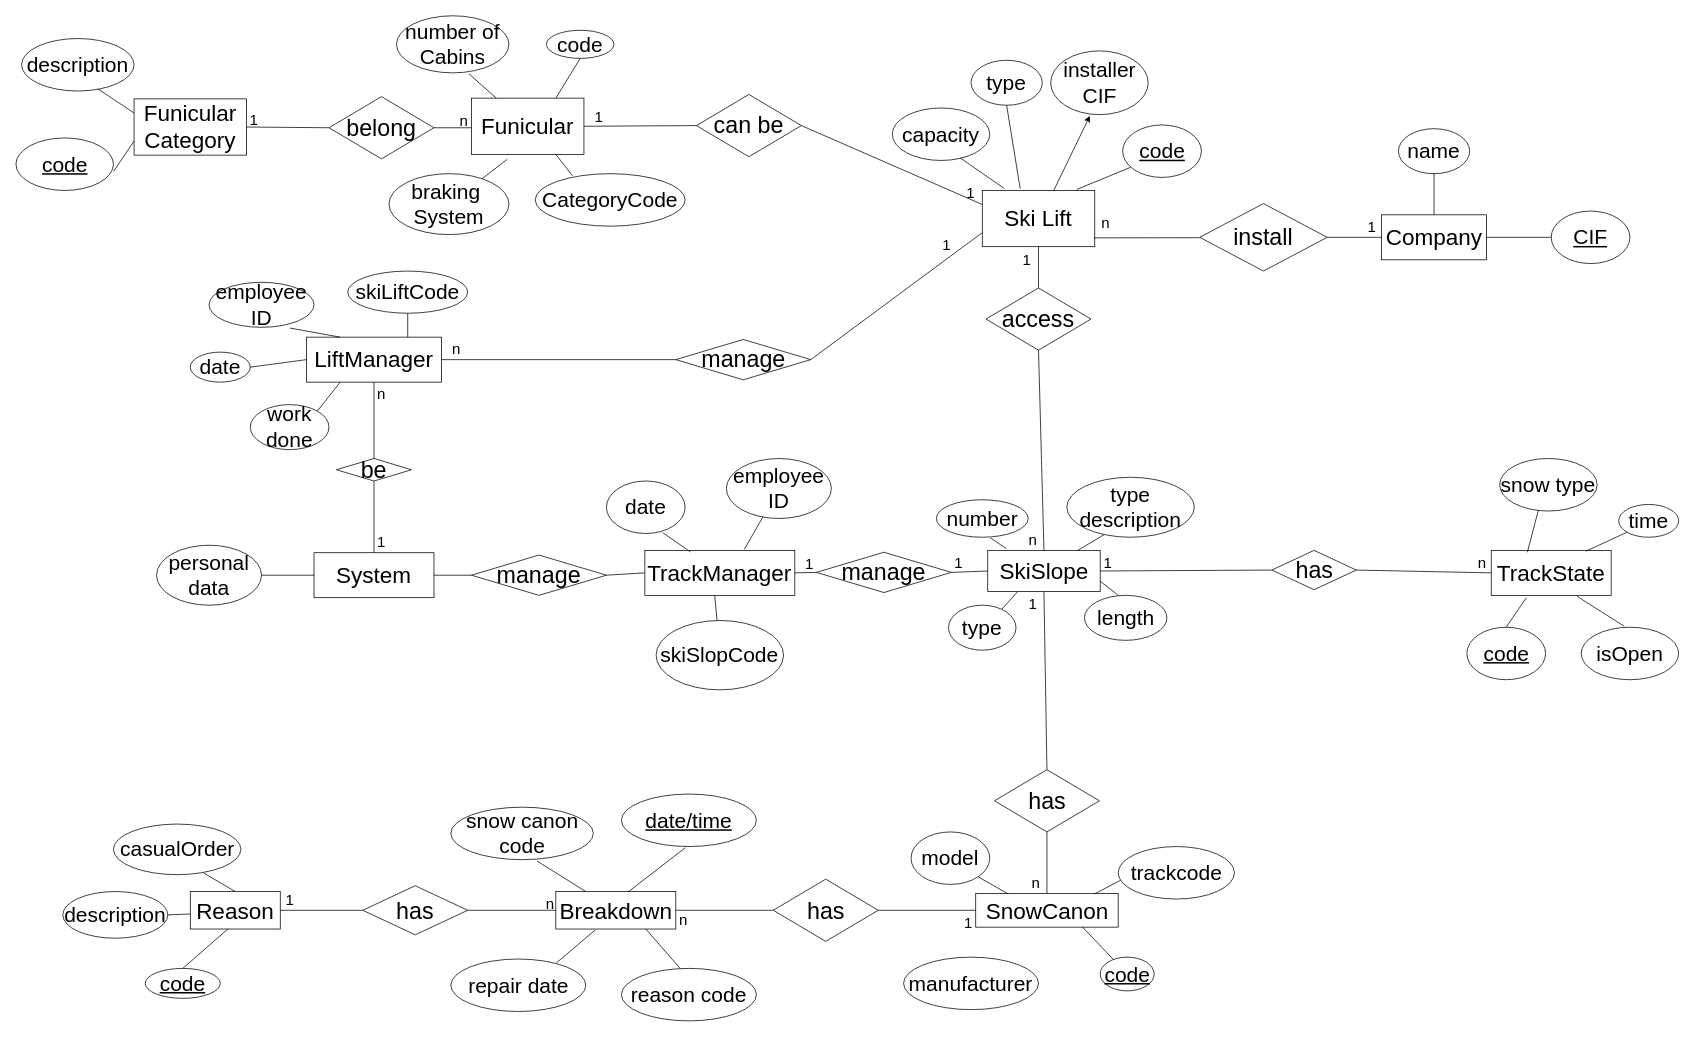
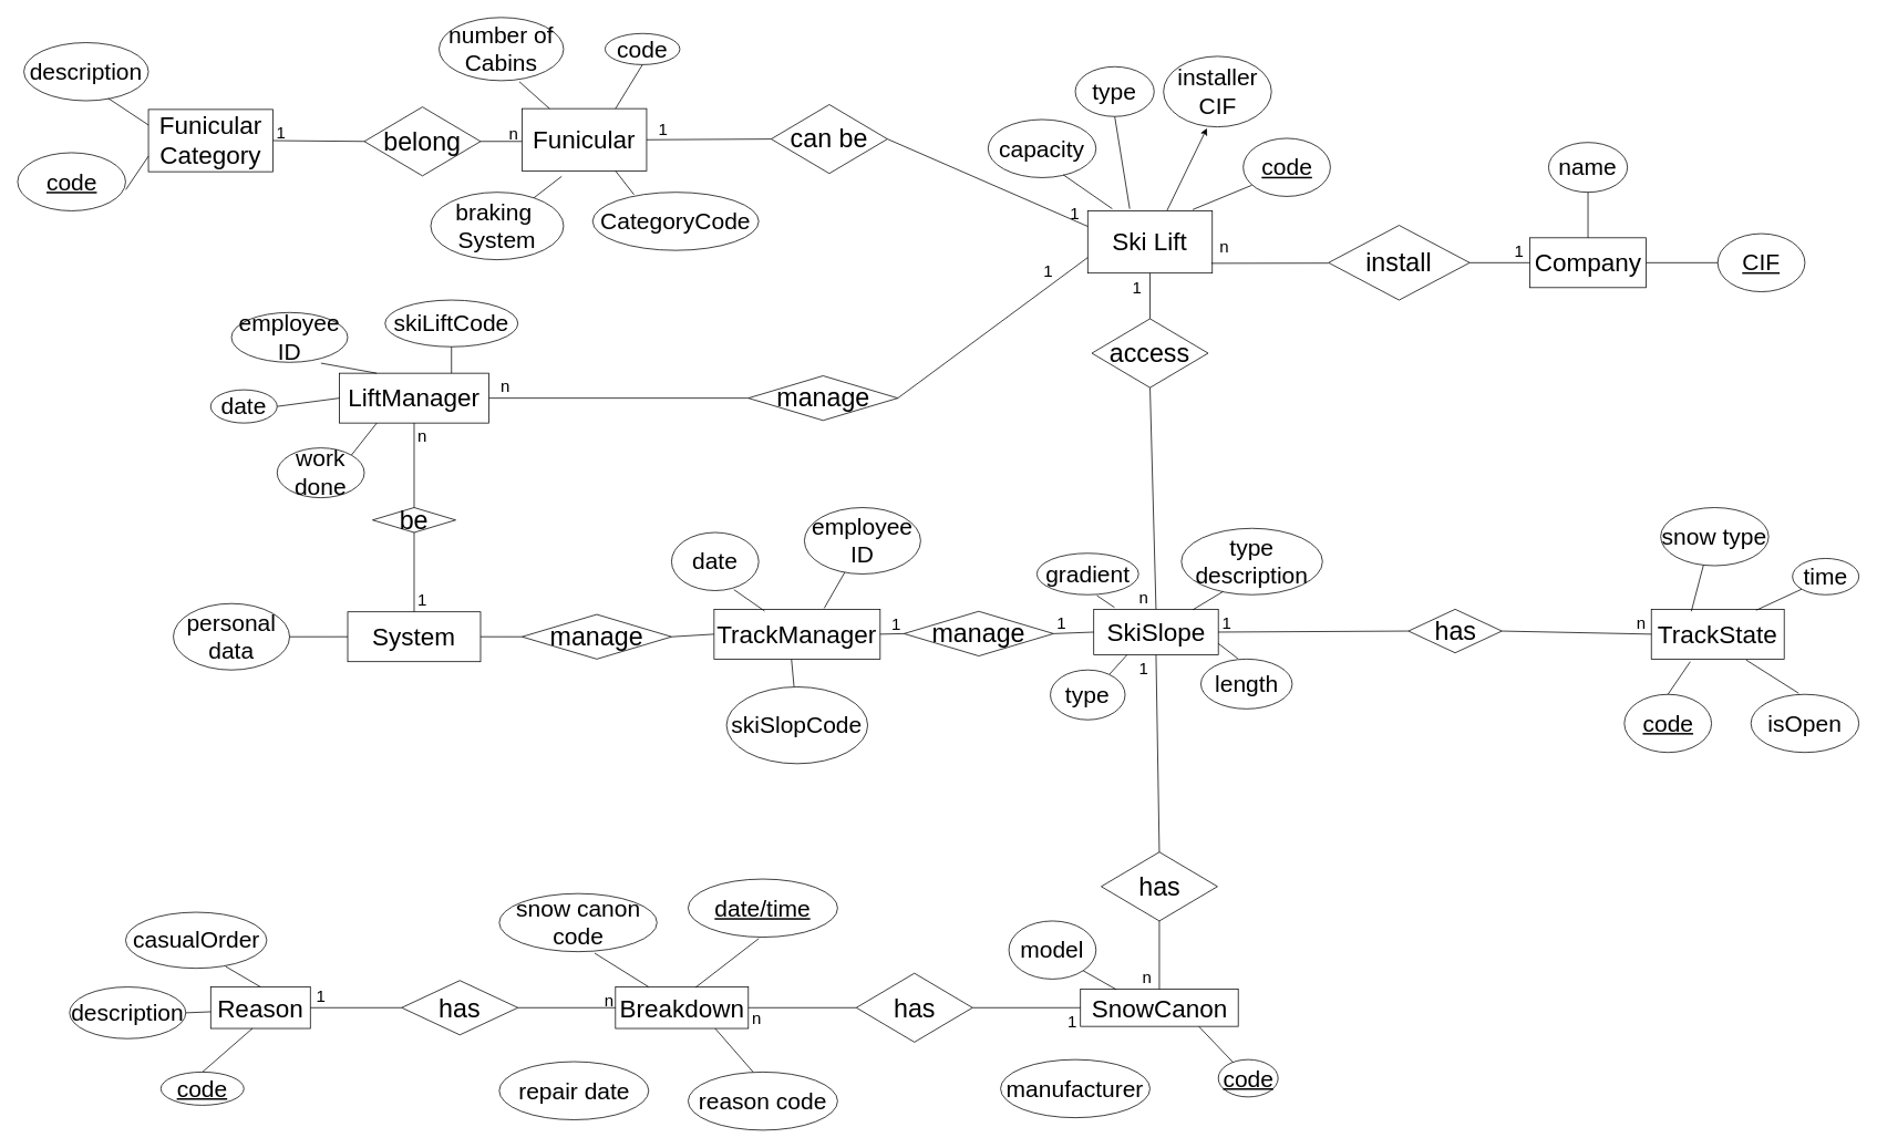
- <mxCell id="23" value="&lt;font style=&quot;font-size: 28px;&quot;&gt;number&lt;/font&gt;" style="ellipse;whiteSpace=wrap;html=1;" vertex="1" parent="1"><mxGeometry x="1248" y="666" width="122.5" height="50" as="geometry" /></mxCell>
+ <mxCell id="23" value="&lt;font style=&quot;font-size: 28px;&quot;&gt;gradient&lt;/font&gt;" style="ellipse;whiteSpace=wrap;html=1;" vertex="1" parent="1"><mxGeometry x="1248" y="666" width="122.5" height="50" as="geometry" /></mxCell>
- <mxCell id="30" value="&lt;font style=&quot;font-size: 28px;&quot;&gt;trackcode&lt;/font&gt;" style="ellipse;whiteSpace=wrap;html=1;" vertex="1" parent="1"><mxGeometry x="1490.5" y="1128.5" width="155" height="70" as="geometry" /></mxCell>
- <mxCell id="118" value="" style="endArrow=none;html=1;rounded=0;entryX=0.02;entryY=0.643;entryDx=0;entryDy=0;entryPerimeter=0;exitX=0.834;exitY=0.015;exitDx=0;exitDy=0;exitPerimeter=0;" edge="1" parent="1" source="14" target="30"><mxGeometry width="50" height="50" relative="1" as="geometry"><mxPoint x="1408" y="1176" as="sourcePoint" /><mxPoint x="1458" y="1126" as="targetPoint" /></mxGeometry></mxCell>
- <mxCell id="116" value="" style="endArrow=none;html=1;rounded=0;exitX=0.783;exitY=0.072;exitDx=0;exitDy=0;exitPerimeter=0;entryX=0.327;entryY=1.029;entryDx=0;entryDy=0;entryPerimeter=0;" edge="1" parent="1" source="32" target="15"><mxGeometry width="50" height="50" relative="1" as="geometry"><mxPoint x="808" y="1236" as="sourcePoint" /><mxPoint x="858" y="1186" as="targetPoint" /></mxGeometry></mxCell>
